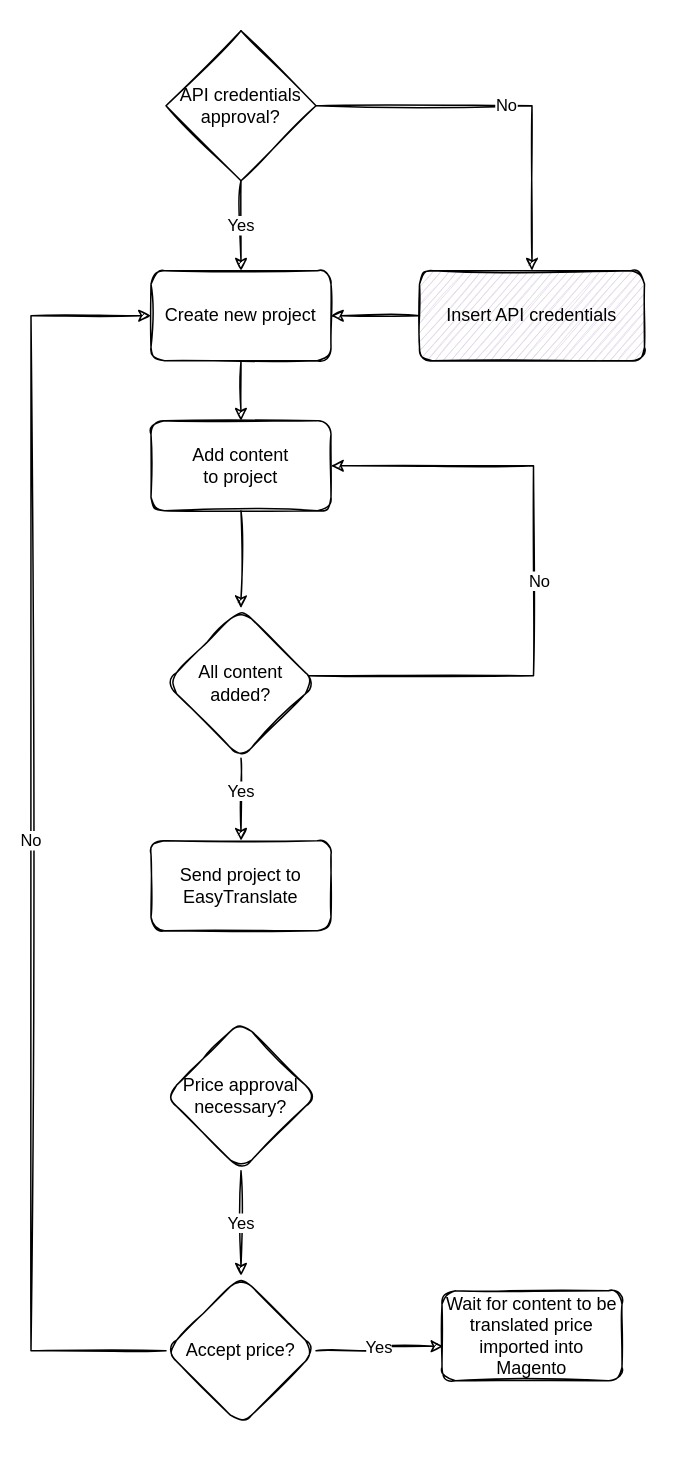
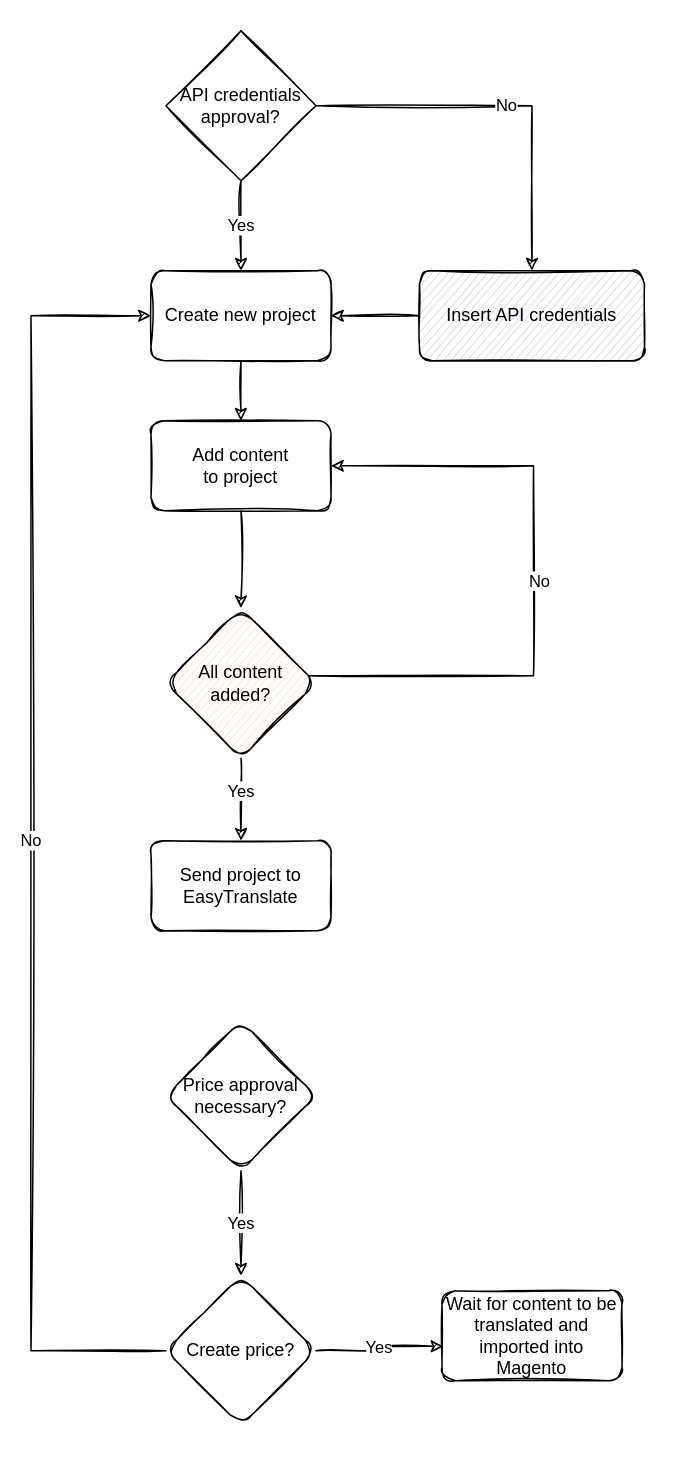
- <mxCell id="15" value="All content added?" style="rhombus;whiteSpace=wrap;html=1;rounded=1;shadow=0;glass=0;sketch=1;aspect=fixed;" vertex="1" parent="1"><mxGeometry x="110" y="405" width="100" height="100" as="geometry" /></mxCell>
+ <mxCell id="15" value="All content added?" style="rhombus;whiteSpace=wrap;html=1;rounded=1;shadow=0;glass=0;sketch=1;aspect=fixed;fillColor=#ffe6cc;" vertex="1" parent="1"><mxGeometry x="110" y="405" width="100" height="100" as="geometry" /></mxCell>
- <mxCell id="19" value="Wait for content to be translated price imported into Magento" style="whiteSpace=wrap;html=1;rounded=1;shadow=0;glass=0;sketch=1;" vertex="1" parent="1"><mxGeometry x="294" y="860" width="120" height="60" as="geometry" /></mxCell>
+ <mxCell id="19" value="Wait for content to be translated and imported into Magento" style="whiteSpace=wrap;html=1;rounded=1;shadow=0;glass=0;sketch=1;" vertex="1" parent="1"><mxGeometry x="294" y="860" width="120" height="60" as="geometry" /></mxCell>
- <mxCell id="22" value="Accept price?" style="rhombus;whiteSpace=wrap;html=1;rounded=1;shadow=0;glass=0;sketch=1;aspect=fixed;" vertex="1" parent="1"><mxGeometry x="110" y="850" width="100" height="100" as="geometry" /></mxCell>
+ <mxCell id="22" value="Create price?" style="rhombus;whiteSpace=wrap;html=1;rounded=1;shadow=0;glass=0;sketch=1;aspect=fixed;" vertex="1" parent="1"><mxGeometry x="110" y="850" width="100" height="100" as="geometry" /></mxCell>
